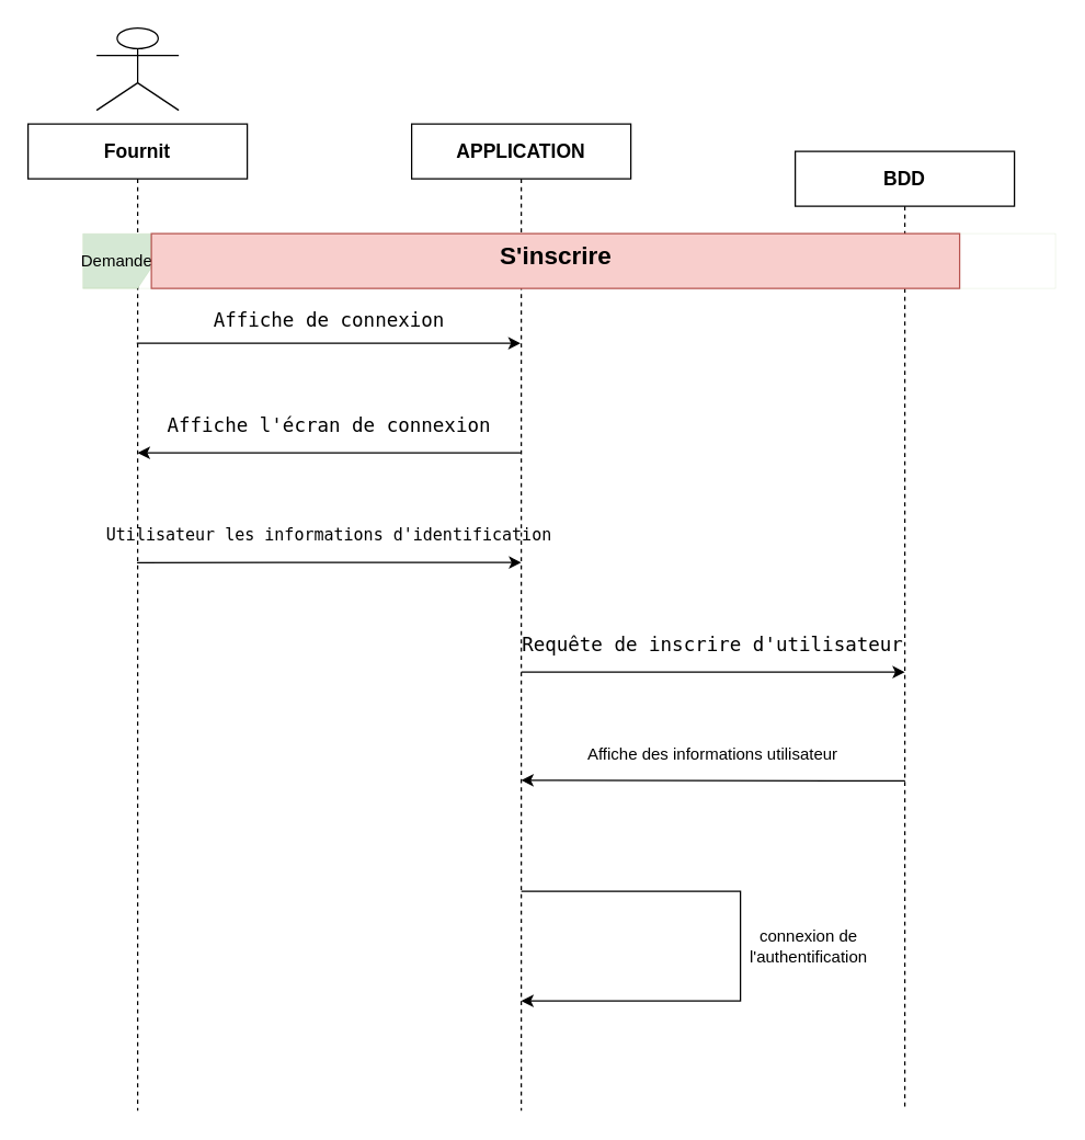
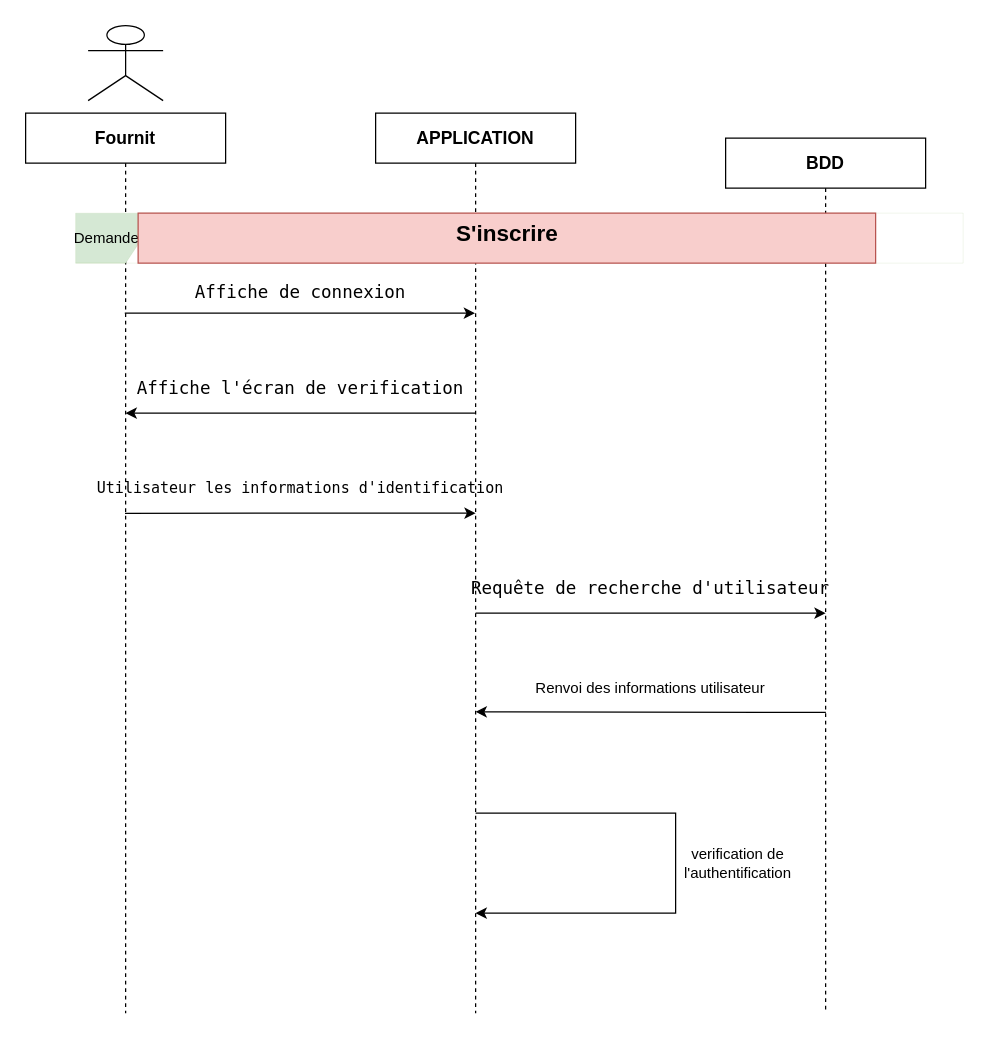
- <mxCell id="15" value="&lt;span style=&quot;font-family: &amp;quot;Söhne Mono&amp;quot;, Monaco, &amp;quot;Andale Mono&amp;quot;, &amp;quot;Ubuntu Mono&amp;quot;, monospace; font-size: 14px; text-align: left; white-space: pre; background-color: rgb(255, 255, 255);&quot;&gt;Affiche l'écran de connexion&lt;/span&gt;" style="text;strokeColor=none;align=center;fillColor=none;html=1;verticalAlign=middle;whiteSpace=wrap;rounded=0;" vertex="1" parent="1"><mxGeometry x="100" y="290" width="280" height="40" as="geometry" /></mxCell>
+ <mxCell id="15" value="&lt;span style=&quot;font-family: &amp;quot;Söhne Mono&amp;quot;, Monaco, &amp;quot;Andale Mono&amp;quot;, &amp;quot;Ubuntu Mono&amp;quot;, monospace; font-size: 14px; text-align: left; white-space: pre; background-color: rgb(255, 255, 255);&quot;&gt;Affiche l'écran de verification&lt;/span&gt;" style="text;strokeColor=none;align=center;fillColor=none;html=1;verticalAlign=middle;whiteSpace=wrap;rounded=0;" vertex="1" parent="1"><mxGeometry x="100" y="290" width="280" height="40" as="geometry" /></mxCell>
- <mxCell id="17" value="&lt;span style=&quot;font-family: &amp;quot;Söhne Mono&amp;quot;, Monaco, &amp;quot;Andale Mono&amp;quot;, &amp;quot;Ubuntu Mono&amp;quot;, monospace; font-size: 14px; text-align: left; white-space: pre;&quot;&gt;Requête de inscrire d&lt;/span&gt;&lt;span style=&quot;border: 0px solid rgb(227, 227, 227); box-sizing: border-box; --tw-border-spacing-x: 0; --tw-border-spacing-y: 0; --tw-translate-x: 0; --tw-translate-y: 0; --tw-rotate: 0; --tw-skew-x: 0; --tw-skew-y: 0; --tw-scale-x: 1; --tw-scale-y: 1; --tw-pan-x: ; --tw-pan-y: ; --tw-pinch-zoom: ; --tw-scroll-snap-strictness: proximity; --tw-gradient-from-position: ; --tw-gradient-via-position: ; --tw-gradient-to-position: ; --tw-ordinal: ; --tw-slashed-zero: ; --tw-numeric-figure: ; --tw-numeric-spacing: ; --tw-numeric-fraction: ; --tw-ring-inset: ; --tw-ring-offset-width: 0px; --tw-ring-offset-color: #fff; --tw-ring-color: rgba(69,89,164,.5); --tw-ring-offset-shadow: 0 0 transparent; --tw-ring-shadow: 0 0 transparent; --tw-shadow: 0 0 transparent; --tw-shadow-colored: 0 0 transparent; --tw-blur: ; --tw-brightness: ; --tw-contrast: ; --tw-grayscale: ; --tw-hue-rotate: ; --tw-invert: ; --tw-saturate: ; --tw-sepia: ; --tw-drop-shadow: ; --tw-backdrop-blur: ; --tw-backdrop-brightness: ; --tw-backdrop-contrast: ; --tw-backdrop-grayscale: ; --tw-backdrop-hue-rotate: ; --tw-backdrop-invert: ; --tw-backdrop-opacity: ; --tw-backdrop-saturate: ; --tw-backdrop-sepia: ; font-family: &amp;quot;Söhne Mono&amp;quot;, Monaco, &amp;quot;Andale Mono&amp;quot;, &amp;quot;Ubuntu Mono&amp;quot;, monospace; font-size: 14px; text-align: left; white-space: pre;&quot; class=&quot;hljs-symbol&quot;&gt;'utilisateur&lt;/span&gt;" style="text;strokeColor=none;align=center;fillColor=none;html=1;verticalAlign=middle;whiteSpace=wrap;rounded=0;" vertex="1" parent="1"><mxGeometry x="380" y="450" width="280" height="40" as="geometry" /></mxCell>
+ <mxCell id="17" value="&lt;span style=&quot;font-family: &amp;quot;Söhne Mono&amp;quot;, Monaco, &amp;quot;Andale Mono&amp;quot;, &amp;quot;Ubuntu Mono&amp;quot;, monospace; font-size: 14px; text-align: left; white-space: pre;&quot;&gt;Requête de recherche d&lt;/span&gt;&lt;span style=&quot;border: 0px solid rgb(227, 227, 227); box-sizing: border-box; --tw-border-spacing-x: 0; --tw-border-spacing-y: 0; --tw-translate-x: 0; --tw-translate-y: 0; --tw-rotate: 0; --tw-skew-x: 0; --tw-skew-y: 0; --tw-scale-x: 1; --tw-scale-y: 1; --tw-pan-x: ; --tw-pan-y: ; --tw-pinch-zoom: ; --tw-scroll-snap-strictness: proximity; --tw-gradient-from-position: ; --tw-gradient-via-position: ; --tw-gradient-to-position: ; --tw-ordinal: ; --tw-slashed-zero: ; --tw-numeric-figure: ; --tw-numeric-spacing: ; --tw-numeric-fraction: ; --tw-ring-inset: ; --tw-ring-offset-width: 0px; --tw-ring-offset-color: #fff; --tw-ring-color: rgba(69,89,164,.5); --tw-ring-offset-shadow: 0 0 transparent; --tw-ring-shadow: 0 0 transparent; --tw-shadow: 0 0 transparent; --tw-shadow-colored: 0 0 transparent; --tw-blur: ; --tw-brightness: ; --tw-contrast: ; --tw-grayscale: ; --tw-hue-rotate: ; --tw-invert: ; --tw-saturate: ; --tw-sepia: ; --tw-drop-shadow: ; --tw-backdrop-blur: ; --tw-backdrop-brightness: ; --tw-backdrop-contrast: ; --tw-backdrop-grayscale: ; --tw-backdrop-hue-rotate: ; --tw-backdrop-invert: ; --tw-backdrop-opacity: ; --tw-backdrop-saturate: ; --tw-backdrop-sepia: ; font-family: &amp;quot;Söhne Mono&amp;quot;, Monaco, &amp;quot;Andale Mono&amp;quot;, &amp;quot;Ubuntu Mono&amp;quot;, monospace; font-size: 14px; text-align: left; white-space: pre;&quot; class=&quot;hljs-symbol&quot;&gt;'utilisateur&lt;/span&gt;" style="text;strokeColor=none;align=center;fillColor=none;html=1;verticalAlign=middle;whiteSpace=wrap;rounded=0;" vertex="1" parent="1"><mxGeometry x="380" y="450" width="280" height="40" as="geometry" /></mxCell>
- <mxCell id="18" value="Affiche des informations utilisateur" style="text;strokeColor=none;align=center;fillColor=none;html=1;verticalAlign=middle;whiteSpace=wrap;rounded=0;" vertex="1" parent="1"><mxGeometry x="380" y="530" width="280" height="40" as="geometry" /></mxCell>
+ <mxCell id="18" value="Renvoi des informations utilisateur" style="text;strokeColor=none;align=center;fillColor=none;html=1;verticalAlign=middle;whiteSpace=wrap;rounded=0;" vertex="1" parent="1"><mxGeometry x="380" y="530" width="280" height="40" as="geometry" /></mxCell>
- <mxCell id="20" value="connexion de l'authentification" style="text;strokeColor=none;align=center;fillColor=none;html=1;verticalAlign=middle;whiteSpace=wrap;rounded=0;" vertex="1" parent="1"><mxGeometry x="550" y="650" width="80" height="80" as="geometry" /></mxCell>
+ <mxCell id="20" value="verification de l'authentification" style="text;strokeColor=none;align=center;fillColor=none;html=1;verticalAlign=middle;whiteSpace=wrap;rounded=0;" vertex="1" parent="1"><mxGeometry x="550" y="650" width="80" height="80" as="geometry" /></mxCell>
